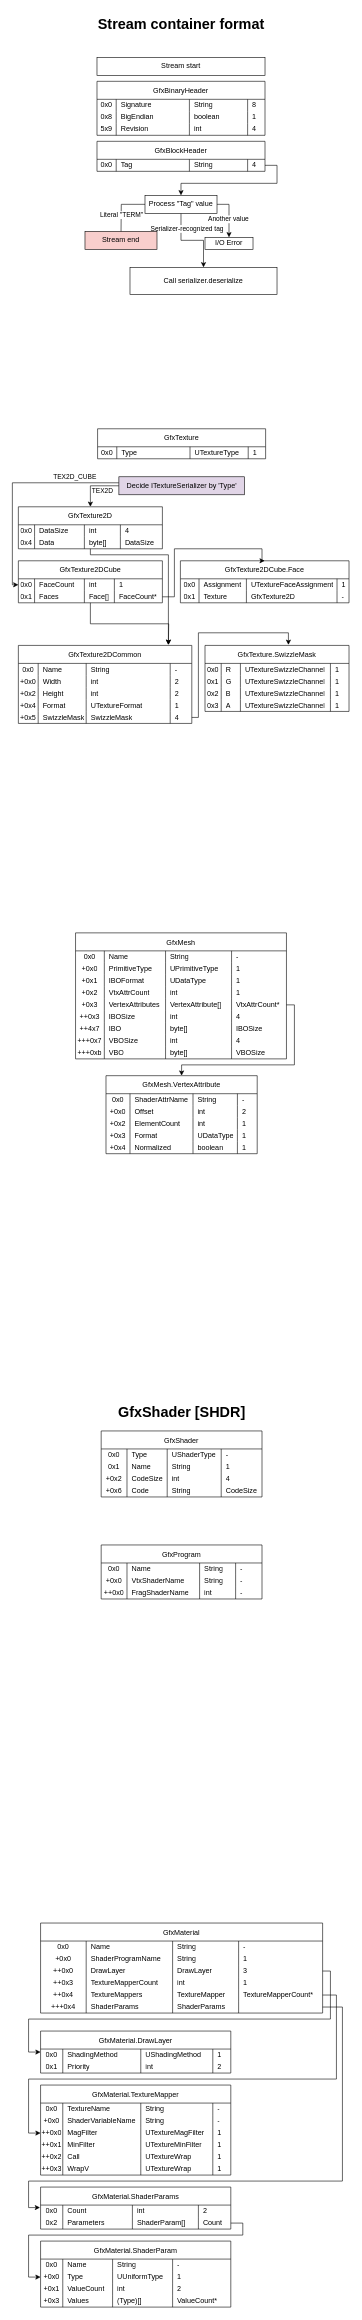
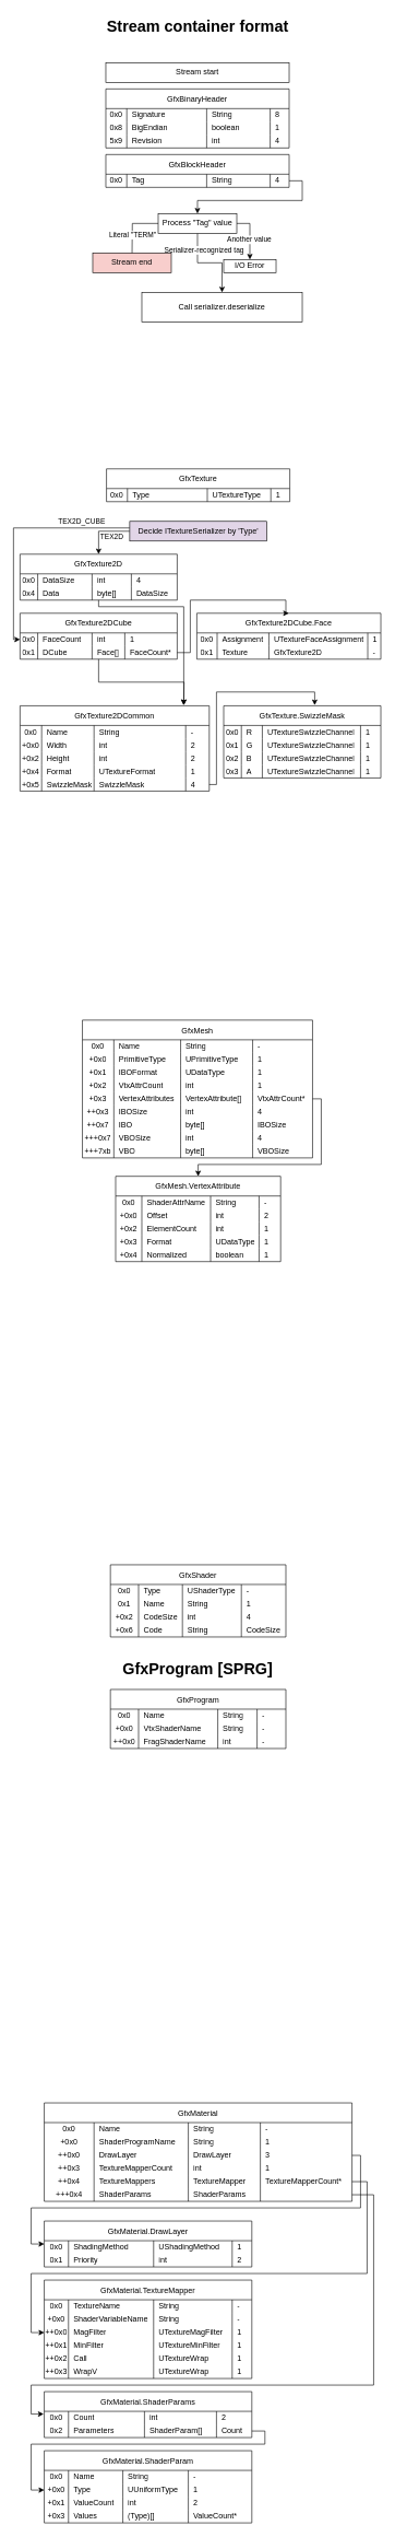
- <mxCell id="69" value="Faces" style="shape=partialRectangle;html=1;whiteSpace=wrap;connectable=0;fillColor=none;top=0;left=0;bottom=0;right=0;align=left;spacingLeft=6;overflow=hidden;" vertex="1" parent="67"><mxGeometry x="27" width="83" height="20" as="geometry"><mxRectangle width="83" height="20" as="alternateBounds" /></mxGeometry></mxCell>
+ <mxCell id="69" value="DCube" style="shape=partialRectangle;html=1;whiteSpace=wrap;connectable=0;fillColor=none;top=0;left=0;bottom=0;right=0;align=left;spacingLeft=6;overflow=hidden;" vertex="1" parent="67"><mxGeometry x="27" width="83" height="20" as="geometry"><mxRectangle width="83" height="20" as="alternateBounds" /></mxGeometry></mxCell>
- <mxCell id="164" value="++4x7" style="shape=partialRectangle;html=1;whiteSpace=wrap;connectable=0;fillColor=none;top=0;left=0;bottom=0;right=0;overflow=hidden;pointerEvents=1;align=center;" vertex="1" parent="163"><mxGeometry width="48" height="20" as="geometry"><mxRectangle width="48" height="20" as="alternateBounds" /></mxGeometry></mxCell>
+ <mxCell id="164" value="++0x7" style="shape=partialRectangle;html=1;whiteSpace=wrap;connectable=0;fillColor=none;top=0;left=0;bottom=0;right=0;overflow=hidden;pointerEvents=1;align=center;" vertex="1" parent="163"><mxGeometry width="48" height="20" as="geometry"><mxRectangle width="48" height="20" as="alternateBounds" /></mxGeometry></mxCell>
- <mxCell id="174" value="+++0xb" style="shape=partialRectangle;html=1;whiteSpace=wrap;connectable=0;fillColor=none;top=0;left=0;bottom=0;right=0;overflow=hidden;pointerEvents=1;align=center;" vertex="1" parent="173"><mxGeometry width="48" height="20" as="geometry"><mxRectangle width="48" height="20" as="alternateBounds" /></mxGeometry></mxCell>
+ <mxCell id="174" value="+++7xb" style="shape=partialRectangle;html=1;whiteSpace=wrap;connectable=0;fillColor=none;top=0;left=0;bottom=0;right=0;overflow=hidden;pointerEvents=1;align=center;" vertex="1" parent="173"><mxGeometry width="48" height="20" as="geometry"><mxRectangle width="48" height="20" as="alternateBounds" /></mxGeometry></mxCell>
- <mxCell id="205" value="GfxShader [SHDR]" style="text;strokeColor=none;fillColor=none;html=1;fontSize=24;fontStyle=1;verticalAlign=middle;align=center;" vertex="1" parent="1"><mxGeometry x="187" y="2334" width="230" height="40" as="geometry" /></mxCell>
+ <mxCell id="227" value="GfxProgram [SPRG]" style="text;strokeColor=none;fillColor=none;html=1;fontSize=24;fontStyle=1;verticalAlign=middle;align=center;" vertex="1" parent="1"><mxGeometry x="186" y="2524" width="230" height="40" as="geometry" /></mxCell>
